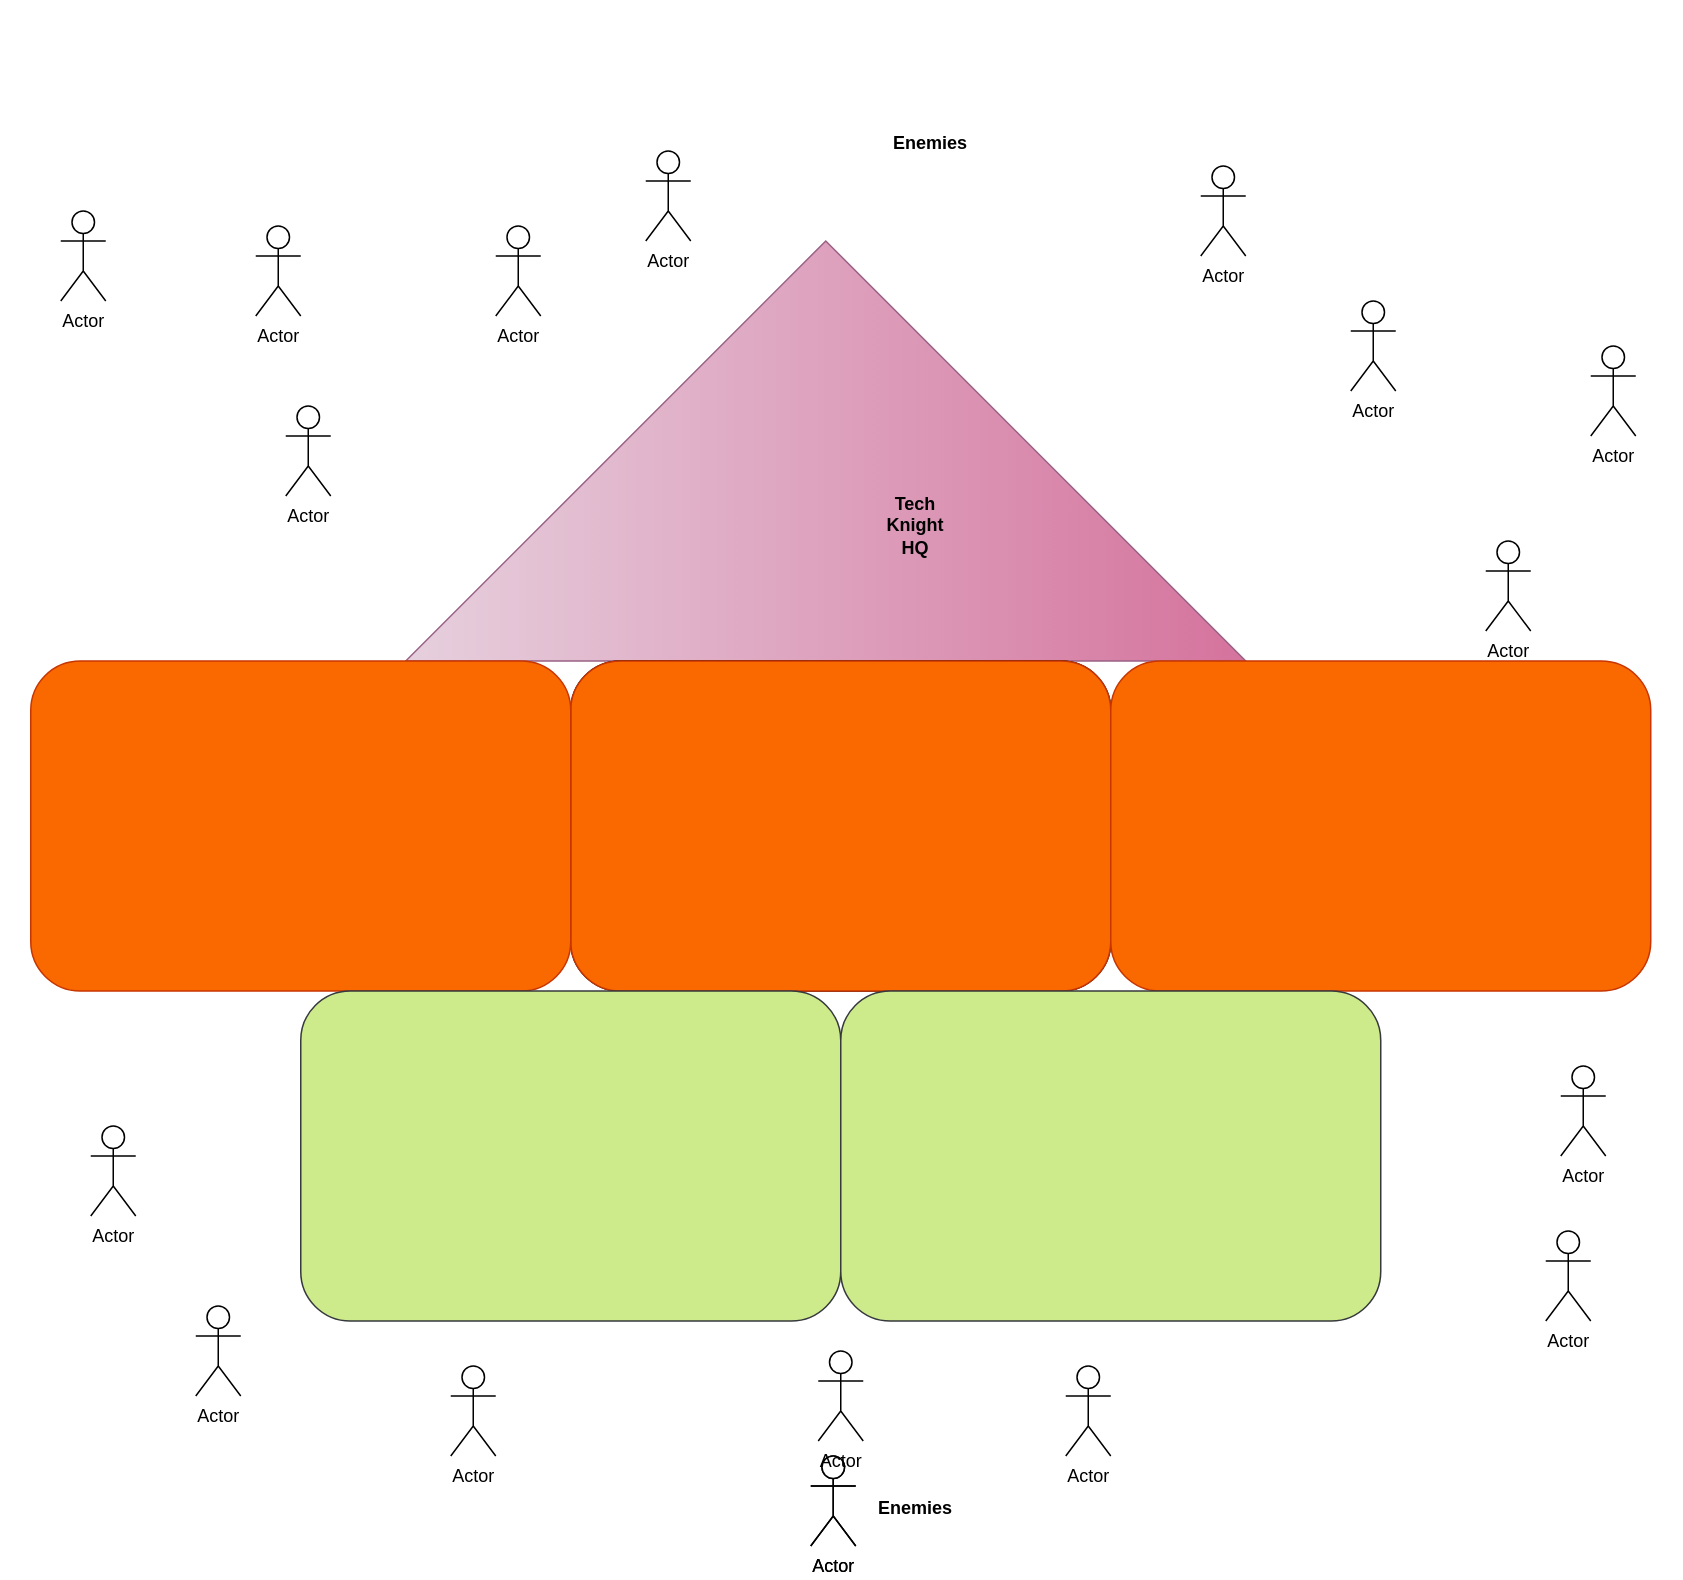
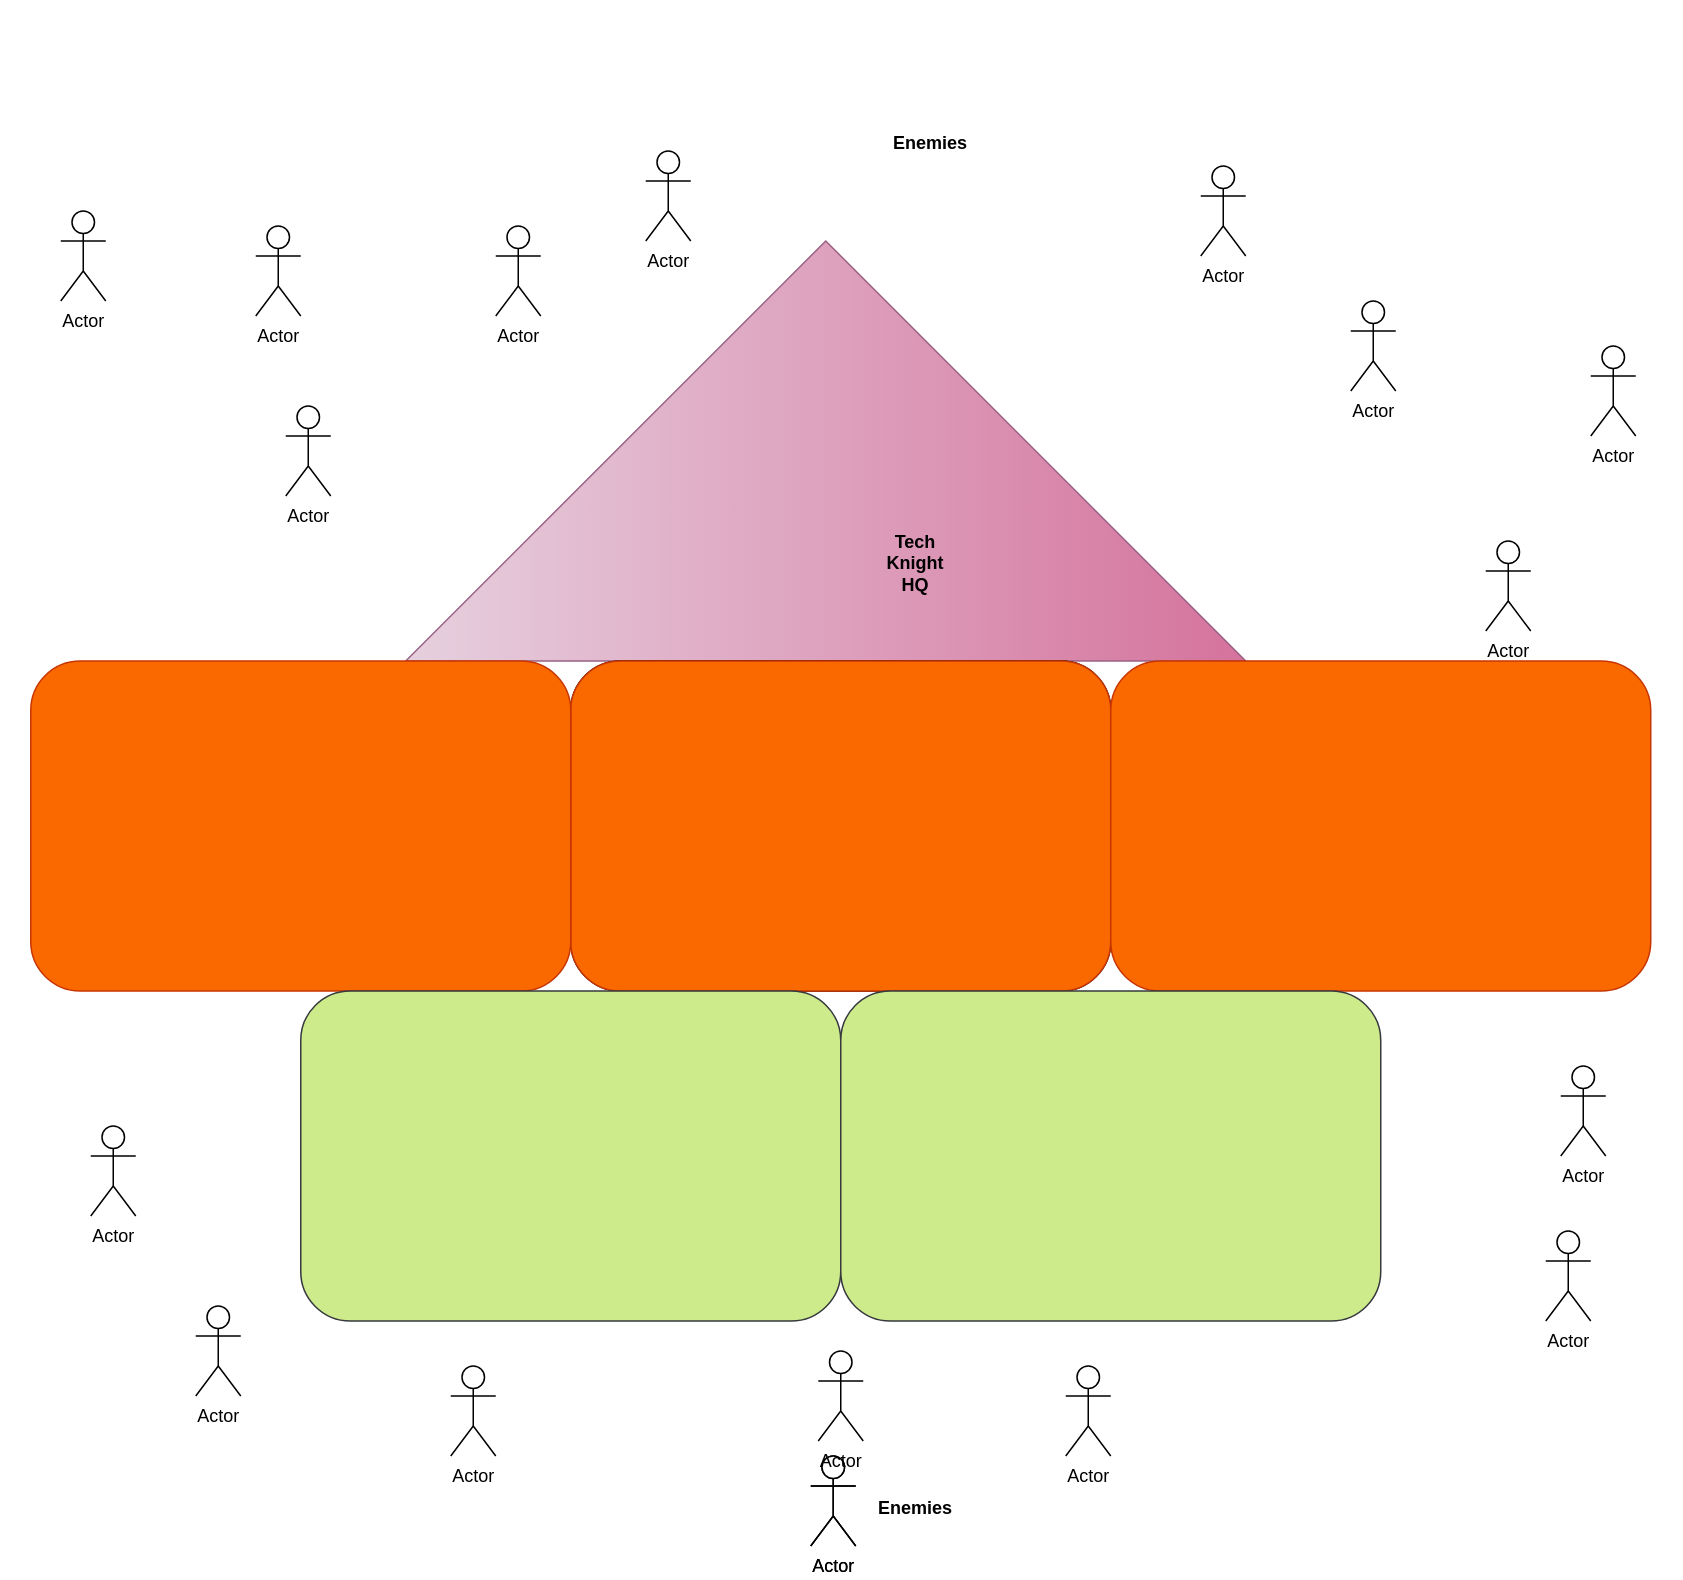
- <mxCell id="28" value="&lt;b&gt;Tech Knight HQ&lt;/b&gt;" style="text;html=1;strokeColor=none;fillColor=none;align=center;verticalAlign=middle;whiteSpace=wrap;rounded=0;" vertex="1" parent="1"><mxGeometry x="580" y="335" width="60" height="30" as="geometry" /></mxCell>
+ <mxCell id="28" value="&lt;b&gt;Tech Knight HQ&lt;/b&gt;" style="text;html=1;strokeColor=none;fillColor=none;align=center;verticalAlign=middle;whiteSpace=wrap;rounded=0;" vertex="1" parent="1"><mxGeometry x="580" y="360" width="60" height="30" as="geometry" /></mxCell>
